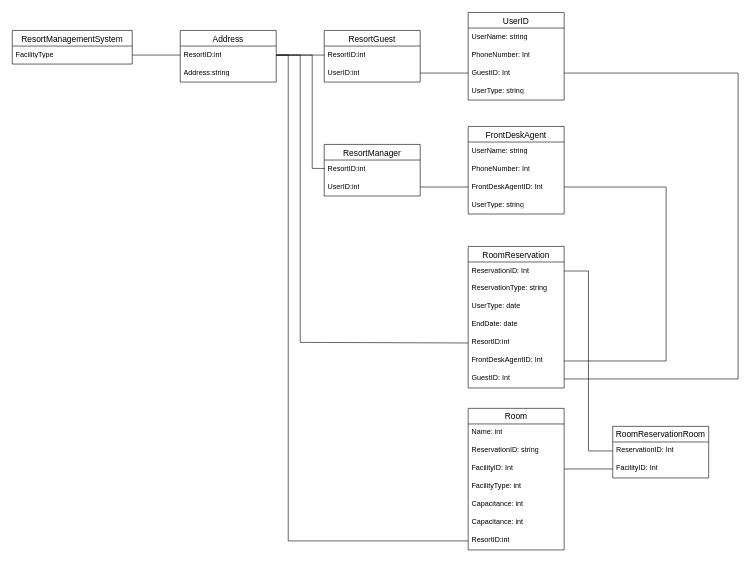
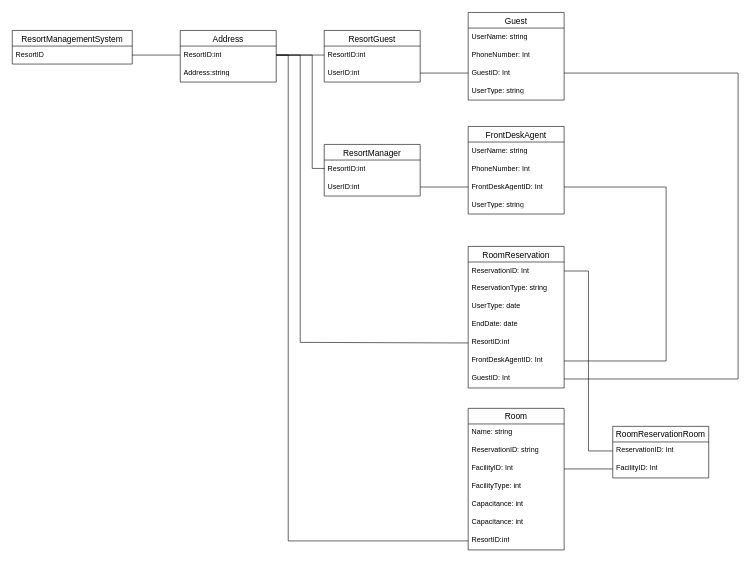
- <mxCell id="11" value="UserID" style="swimlane;fontStyle=0;childLayout=stackLayout;horizontal=1;startSize=26;horizontalStack=0;resizeParent=1;resizeParentMax=0;resizeLast=0;collapsible=1;marginBottom=0;align=center;fontSize=14;" vertex="1" parent="1"><mxGeometry x="780" y="20" width="160" height="146" as="geometry" /></mxCell>
+ <mxCell id="11" value="Guest" style="swimlane;fontStyle=0;childLayout=stackLayout;horizontal=1;startSize=26;horizontalStack=0;resizeParent=1;resizeParentMax=0;resizeLast=0;collapsible=1;marginBottom=0;align=center;fontSize=14;" vertex="1" parent="1"><mxGeometry x="780" y="20" width="160" height="146" as="geometry" /></mxCell>
- <mxCell id="3" value="FacilityType" style="text;strokeColor=none;fillColor=none;spacingLeft=4;spacingRight=4;overflow=hidden;rotatable=0;points=[[0,0.5],[1,0.5]];portConstraint=eastwest;fontSize=12;whiteSpace=wrap;html=1;" vertex="1" parent="2"><mxGeometry y="26" width="200" height="30" as="geometry" /></mxCell>
+ <mxCell id="3" value="ResortID" style="text;strokeColor=none;fillColor=none;spacingLeft=4;spacingRight=4;overflow=hidden;rotatable=0;points=[[0,0.5],[1,0.5]];portConstraint=eastwest;fontSize=12;whiteSpace=wrap;html=1;" vertex="1" parent="2"><mxGeometry y="26" width="200" height="30" as="geometry" /></mxCell>
- <mxCell id="24" value="Name: int" style="text;strokeColor=none;fillColor=none;spacingLeft=4;spacingRight=4;overflow=hidden;rotatable=0;points=[[0,0.5],[1,0.5]];portConstraint=eastwest;fontSize=12;whiteSpace=wrap;html=1;" vertex="1" parent="23"><mxGeometry y="26" width="160" height="30" as="geometry" /></mxCell>
+ <mxCell id="24" value="Name: string" style="text;strokeColor=none;fillColor=none;spacingLeft=4;spacingRight=4;overflow=hidden;rotatable=0;points=[[0,0.5],[1,0.5]];portConstraint=eastwest;fontSize=12;whiteSpace=wrap;html=1;" vertex="1" parent="23"><mxGeometry y="26" width="160" height="30" as="geometry" /></mxCell>
